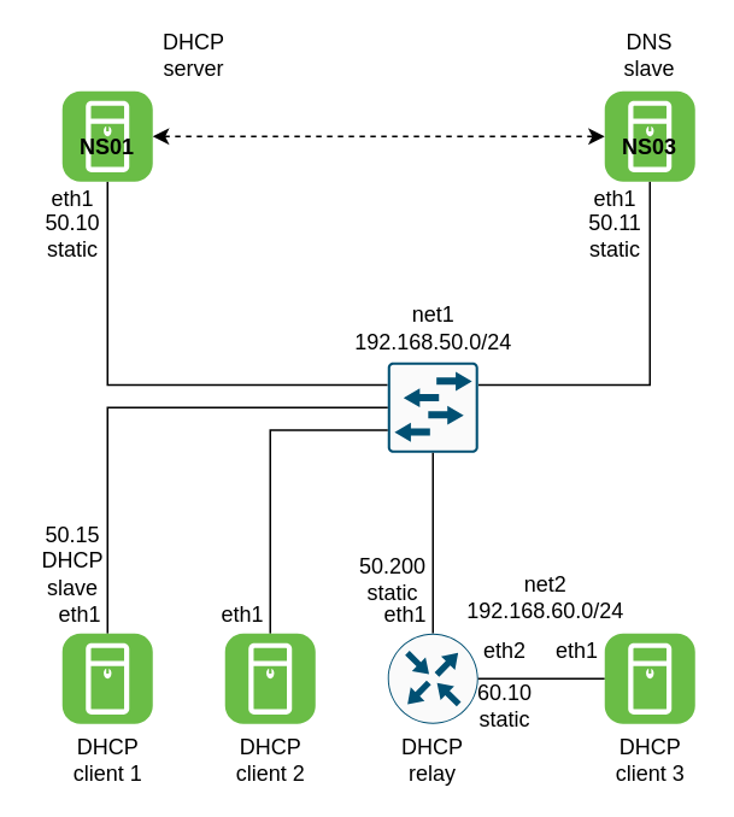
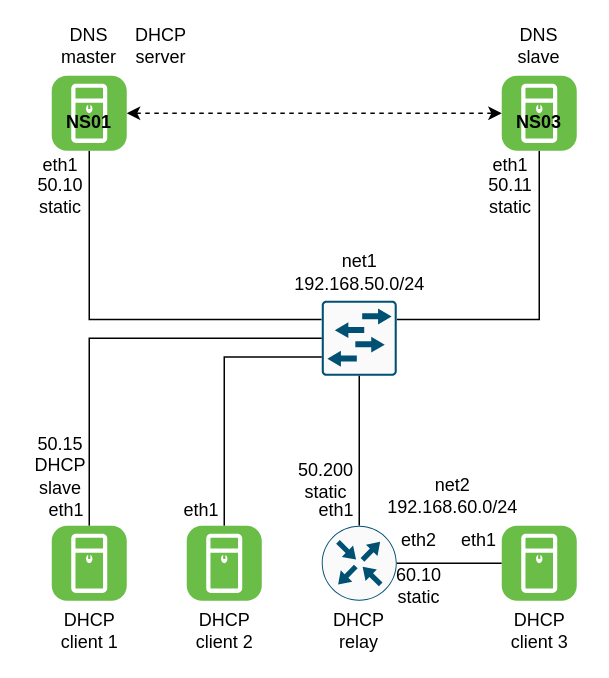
+ <mxCell id="8" value="DNS master" style="text;html=1;strokeColor=none;fillColor=none;align=center;verticalAlign=middle;whiteSpace=wrap;rounded=0;" parent="1" vertex="1"><mxGeometry x="39" y="20" width="40" height="20" as="geometry" /></mxCell>
